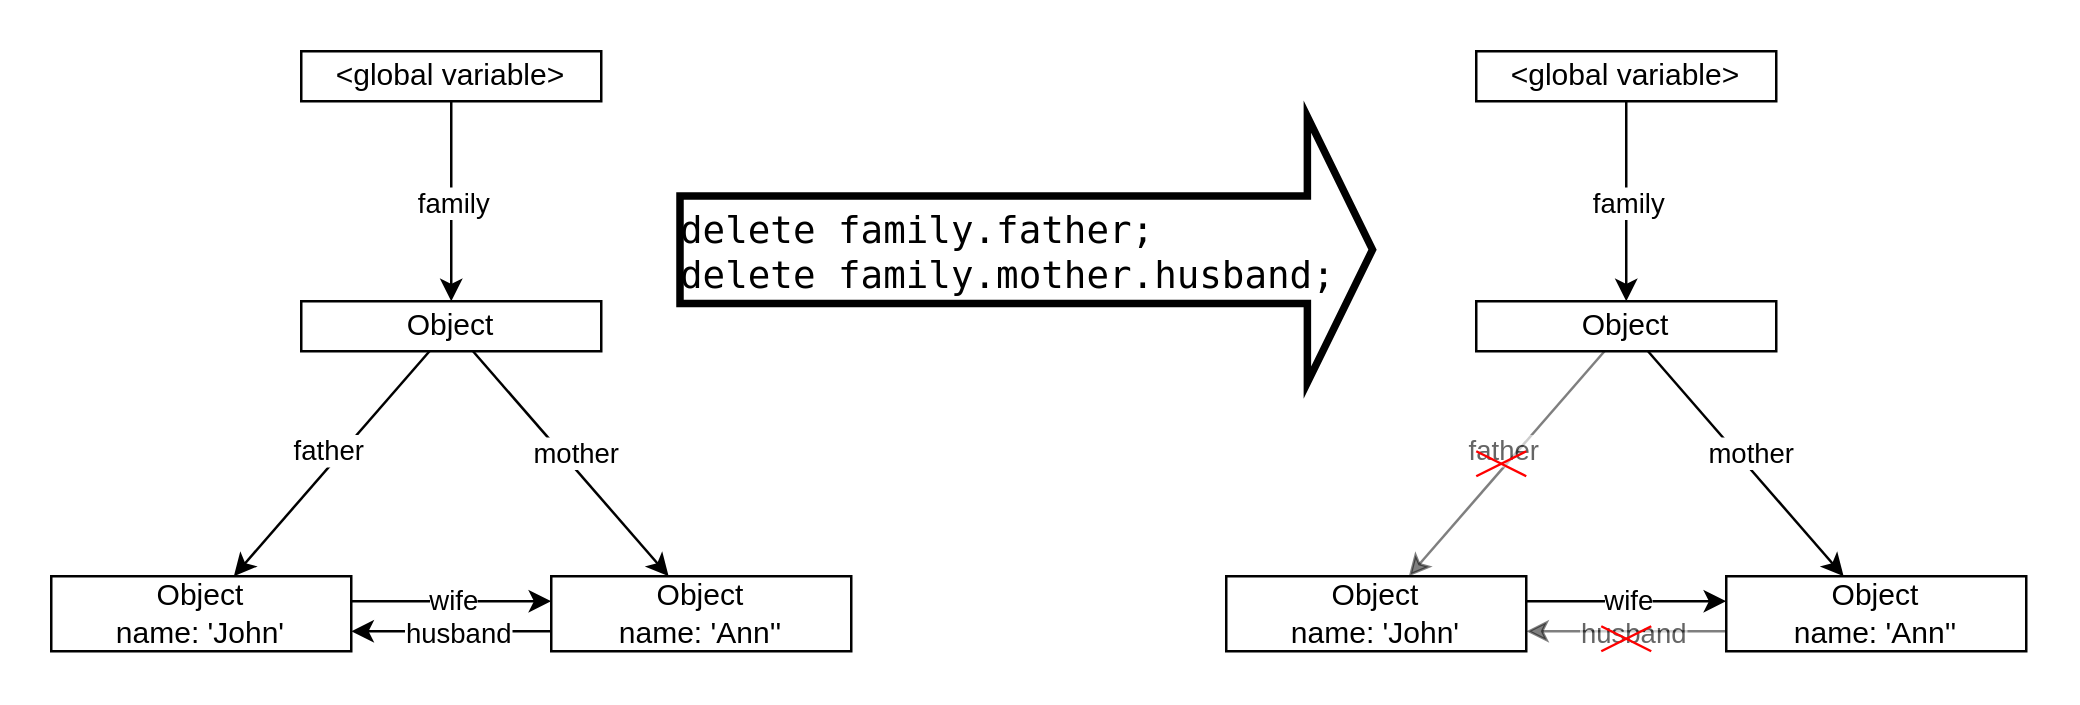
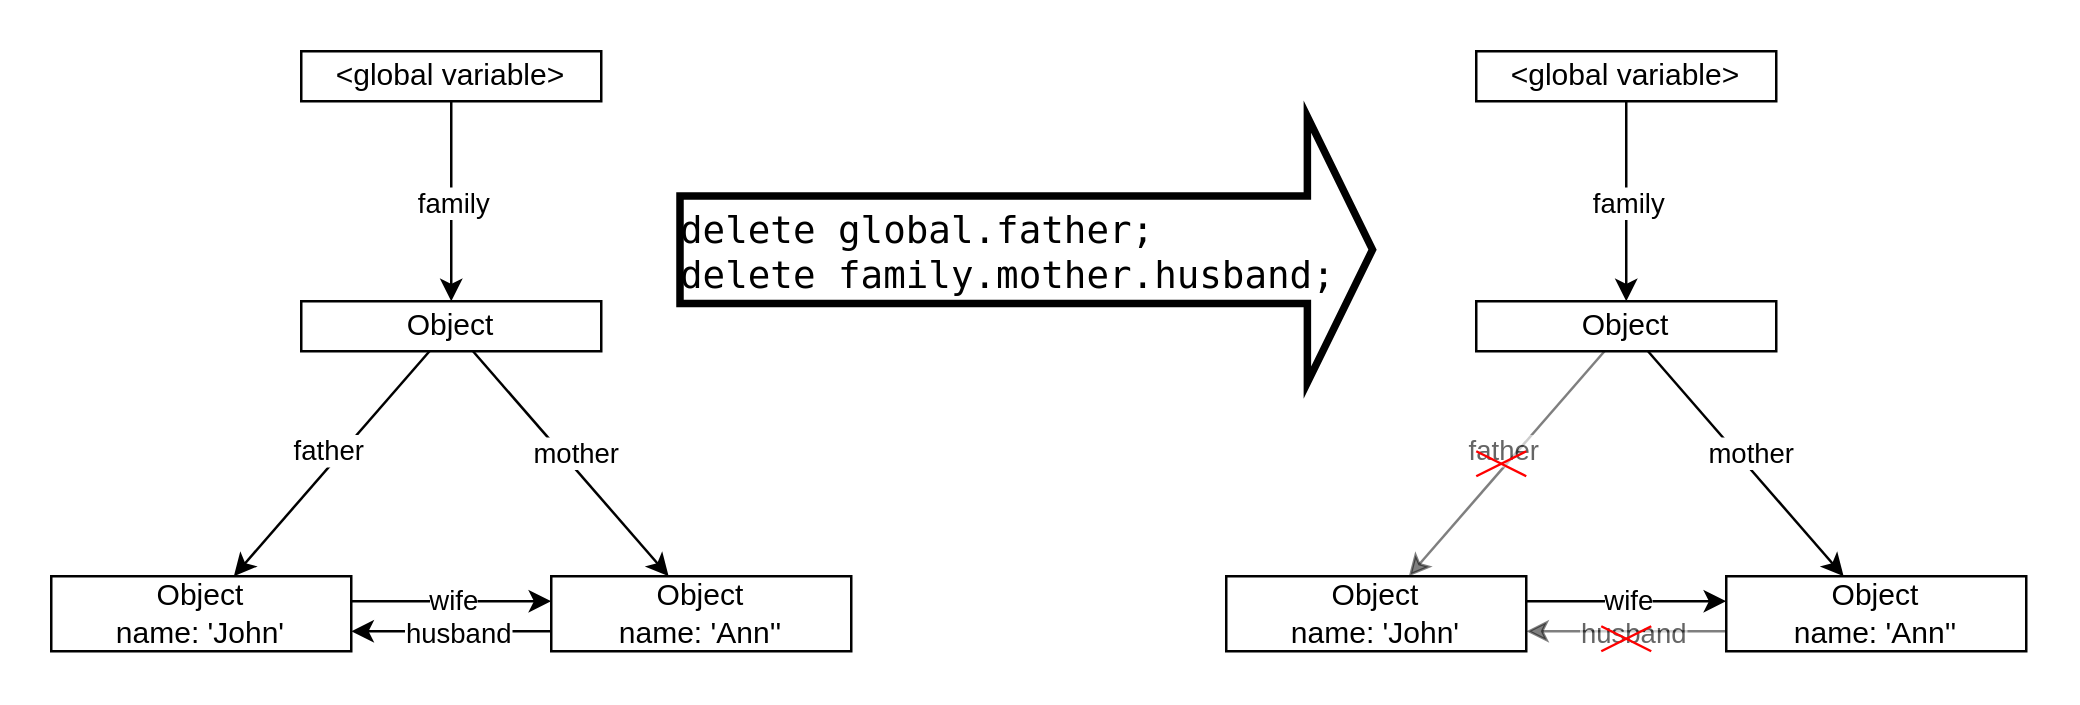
- <mxCell id="30" value="&lt;span style=&quot;font-family: Consolas, &amp;quot;Lucida Console&amp;quot;, Menlo, Monaco, monospace; font-size: 15px;&quot; class=&quot;token keyword&quot;&gt;delete&lt;/span&gt;&lt;span style=&quot;font-family: Consolas, &amp;quot;Lucida Console&amp;quot;, Menlo, Monaco, monospace; font-size: 15px;&quot;&gt; family&lt;/span&gt;&lt;span style=&quot;font-family: Consolas, &amp;quot;Lucida Console&amp;quot;, Menlo, Monaco, monospace; font-size: 15px;&quot; class=&quot;token punctuation&quot;&gt;.&lt;/span&gt;&lt;span style=&quot;font-family: Consolas, &amp;quot;Lucida Console&amp;quot;, Menlo, Monaco, monospace; font-size: 15px;&quot;&gt;father&lt;/span&gt;&lt;span style=&quot;font-family: Consolas, &amp;quot;Lucida Console&amp;quot;, Menlo, Monaco, monospace; font-size: 15px;&quot; class=&quot;token punctuation&quot;&gt;;&lt;/span&gt;&lt;span style=&quot;font-family: Consolas, &amp;quot;Lucida Console&amp;quot;, Menlo, Monaco, monospace; font-size: 15px;&quot;&gt;&lt;br&gt;&lt;/span&gt;&lt;span style=&quot;font-family: Consolas, &amp;quot;Lucida Console&amp;quot;, Menlo, Monaco, monospace; font-size: 15px;&quot; class=&quot;token keyword&quot;&gt;delete&lt;/span&gt;&lt;span style=&quot;font-family: Consolas, &amp;quot;Lucida Console&amp;quot;, Menlo, Monaco, monospace; font-size: 15px;&quot;&gt; family&lt;/span&gt;&lt;span style=&quot;font-family: Consolas, &amp;quot;Lucida Console&amp;quot;, Menlo, Monaco, monospace; font-size: 15px;&quot; class=&quot;token punctuation&quot;&gt;.&lt;/span&gt;&lt;span style=&quot;font-family: Consolas, &amp;quot;Lucida Console&amp;quot;, Menlo, Monaco, monospace; font-size: 15px;&quot;&gt;mother&lt;/span&gt;&lt;span style=&quot;font-family: Consolas, &amp;quot;Lucida Console&amp;quot;, Menlo, Monaco, monospace; font-size: 15px;&quot; class=&quot;token punctuation&quot;&gt;.&lt;/span&gt;&lt;span style=&quot;font-family: Consolas, &amp;quot;Lucida Console&amp;quot;, Menlo, Monaco, monospace; font-size: 15px;&quot;&gt;husband&lt;/span&gt;&lt;span style=&quot;font-family: Consolas, &amp;quot;Lucida Console&amp;quot;, Menlo, Monaco, monospace; font-size: 15px;&quot; class=&quot;token punctuation&quot;&gt;;&lt;/span&gt;" style="rounded=0;whiteSpace=wrap;html=1;align=left;fillColor=none;strokeColor=none;fontColor=default;labelBackgroundColor=none;" vertex="1" parent="1"><mxGeometry x="270" y="80" width="270" height="40" as="geometry" /></mxCell>
+ <mxCell id="30" value="&lt;span style=&quot;font-family: Consolas, &amp;quot;Lucida Console&amp;quot;, Menlo, Monaco, monospace; font-size: 15px;&quot; class=&quot;token keyword&quot;&gt;delete&lt;/span&gt;&lt;span style=&quot;font-family: Consolas, &amp;quot;Lucida Console&amp;quot;, Menlo, Monaco, monospace; font-size: 15px;&quot;&gt; global&lt;/span&gt;&lt;span style=&quot;font-family: Consolas, &amp;quot;Lucida Console&amp;quot;, Menlo, Monaco, monospace; font-size: 15px;&quot; class=&quot;token punctuation&quot;&gt;.&lt;/span&gt;&lt;span style=&quot;font-family: Consolas, &amp;quot;Lucida Console&amp;quot;, Menlo, Monaco, monospace; font-size: 15px;&quot;&gt;father&lt;/span&gt;&lt;span style=&quot;font-family: Consolas, &amp;quot;Lucida Console&amp;quot;, Menlo, Monaco, monospace; font-size: 15px;&quot; class=&quot;token punctuation&quot;&gt;;&lt;/span&gt;&lt;span style=&quot;font-family: Consolas, &amp;quot;Lucida Console&amp;quot;, Menlo, Monaco, monospace; font-size: 15px;&quot;&gt;&lt;br&gt;&lt;/span&gt;&lt;span style=&quot;font-family: Consolas, &amp;quot;Lucida Console&amp;quot;, Menlo, Monaco, monospace; font-size: 15px;&quot; class=&quot;token keyword&quot;&gt;delete&lt;/span&gt;&lt;span style=&quot;font-family: Consolas, &amp;quot;Lucida Console&amp;quot;, Menlo, Monaco, monospace; font-size: 15px;&quot;&gt; family&lt;/span&gt;&lt;span style=&quot;font-family: Consolas, &amp;quot;Lucida Console&amp;quot;, Menlo, Monaco, monospace; font-size: 15px;&quot; class=&quot;token punctuation&quot;&gt;.&lt;/span&gt;&lt;span style=&quot;font-family: Consolas, &amp;quot;Lucida Console&amp;quot;, Menlo, Monaco, monospace; font-size: 15px;&quot;&gt;mother&lt;/span&gt;&lt;span style=&quot;font-family: Consolas, &amp;quot;Lucida Console&amp;quot;, Menlo, Monaco, monospace; font-size: 15px;&quot; class=&quot;token punctuation&quot;&gt;.&lt;/span&gt;&lt;span style=&quot;font-family: Consolas, &amp;quot;Lucida Console&amp;quot;, Menlo, Monaco, monospace; font-size: 15px;&quot;&gt;husband&lt;/span&gt;&lt;span style=&quot;font-family: Consolas, &amp;quot;Lucida Console&amp;quot;, Menlo, Monaco, monospace; font-size: 15px;&quot; class=&quot;token punctuation&quot;&gt;;&lt;/span&gt;" style="rounded=0;whiteSpace=wrap;html=1;align=left;fillColor=none;strokeColor=none;fontColor=default;labelBackgroundColor=none;" vertex="1" parent="1"><mxGeometry x="270" y="80" width="270" height="40" as="geometry" /></mxCell>
